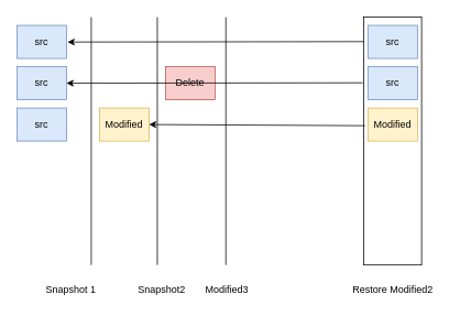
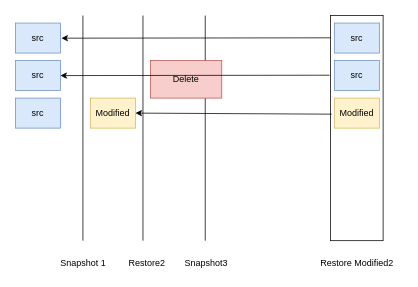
- <mxCell id="9" value="Delete" style="rounded=0;whiteSpace=wrap;html=1;fillColor=#f8cecc;strokeColor=#b85450;" vertex="1" parent="1"><mxGeometry x="200" y="80" width="60" height="40" as="geometry" /></mxCell>
+ <mxCell id="9" value="Delete" style="rounded=0;whiteSpace=wrap;html=1;fillColor=#f8cecc;strokeColor=#b85450;" vertex="1" parent="1"><mxGeometry x="200" y="80" width="95" height="50" as="geometry" /></mxCell>
- <mxCell id="11" value="Snapshot 1" style="text;html=1;align=center;verticalAlign=middle;resizable=0;points=[];autosize=1;" vertex="1" parent="1"><mxGeometry x="45" y="340" width="80" height="20" as="geometry" /></mxCell>
+ <mxCell id="11" value="Snapshot 1" style="text;html=1;align=center;verticalAlign=middle;resizable=0;points=[];autosize=1;" vertex="1" parent="1"><mxGeometry x="70" y="340" width="80" height="20" as="geometry" /></mxCell>
- <mxCell id="12" value="Snapshot2" style="text;html=1;align=center;verticalAlign=middle;resizable=0;points=[];autosize=1;" vertex="1" parent="1"><mxGeometry x="160" y="340" width="70" height="20" as="geometry" /></mxCell>
+ <mxCell id="12" value="Restore2" style="text;html=1;align=center;verticalAlign=middle;resizable=0;points=[];autosize=1;" vertex="1" parent="1"><mxGeometry x="160" y="340" width="70" height="20" as="geometry" /></mxCell>
- <mxCell id="13" value="Modified3" style="text;html=1;align=center;verticalAlign=middle;resizable=0;points=[];autosize=1;" vertex="1" parent="1"><mxGeometry x="239" y="340" width="70" height="20" as="geometry" /></mxCell>
+ <mxCell id="13" value="Snapshot3" style="text;html=1;align=center;verticalAlign=middle;resizable=0;points=[];autosize=1;" vertex="1" parent="1"><mxGeometry x="239" y="340" width="70" height="20" as="geometry" /></mxCell>
